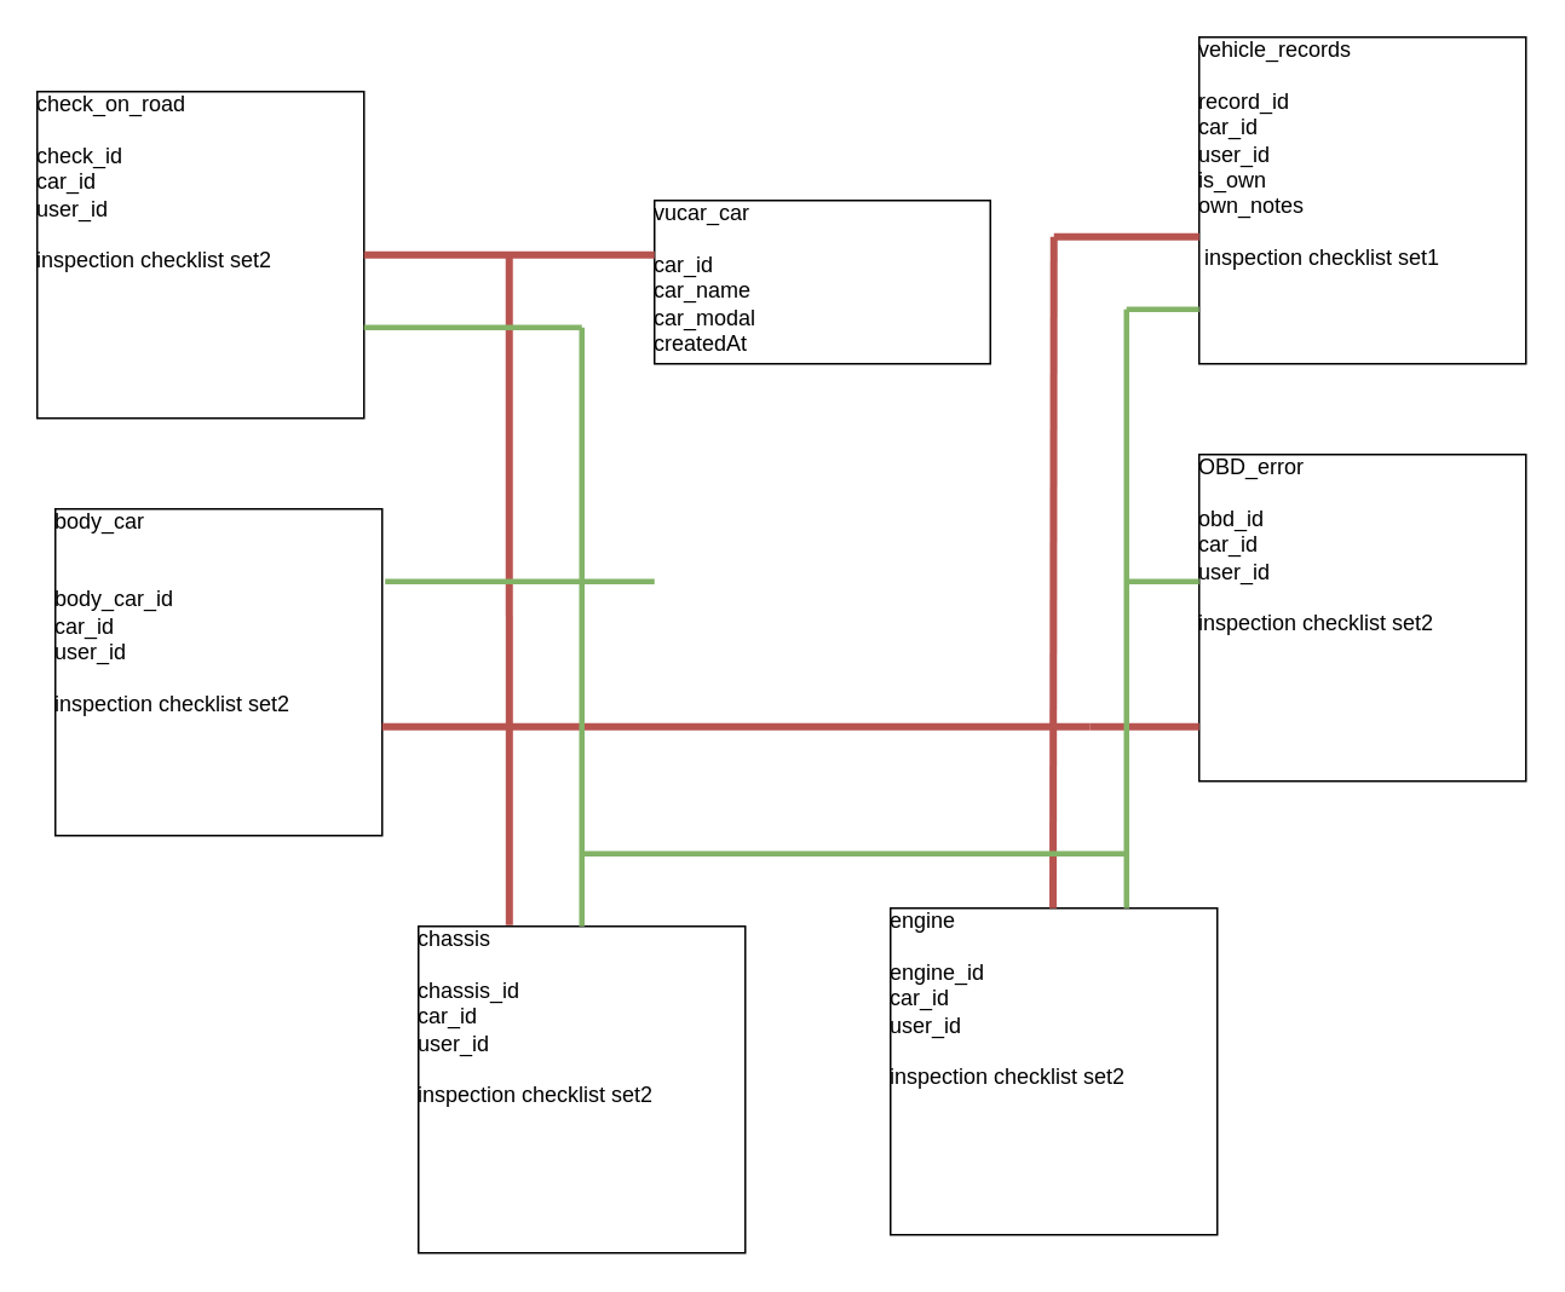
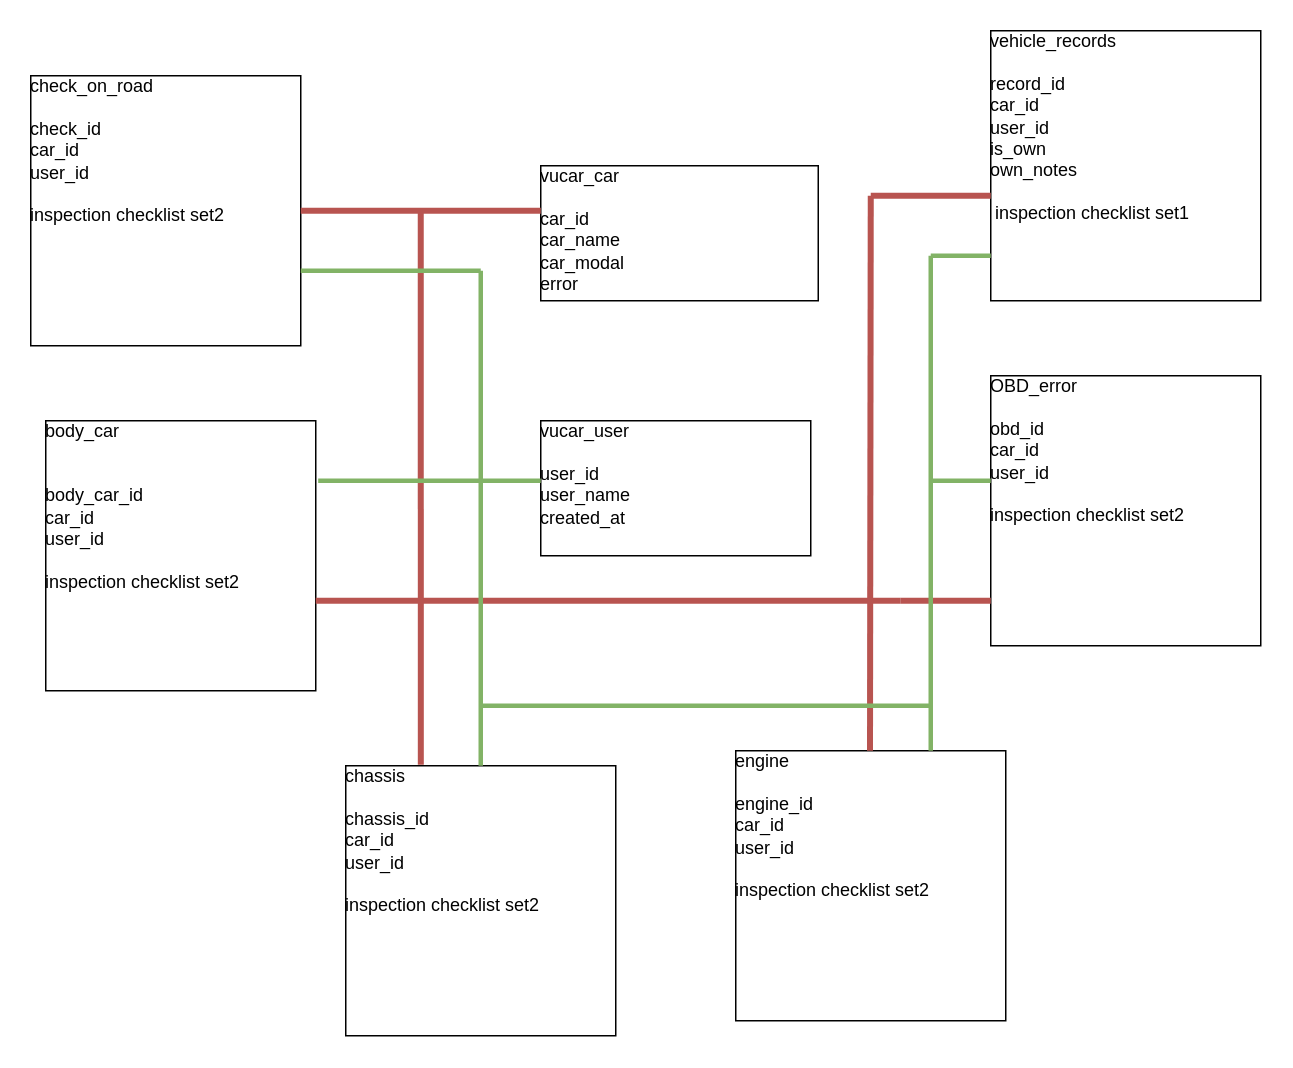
- <mxCell id="3" value="&lt;div&gt;vucar_car&lt;/div&gt;&lt;div&gt;&lt;br&gt;&lt;/div&gt;&lt;div&gt;car_id&lt;/div&gt;&lt;div&gt;car_name&lt;/div&gt;&lt;div&gt;car_modal&lt;/div&gt;&lt;div&gt;createdAt&lt;br&gt;&lt;/div&gt;" style="verticalAlign=top;align=left;overflow=fill;html=1;whiteSpace=wrap;" vertex="1" parent="1"><mxGeometry x="360" y="110" width="185" height="90" as="geometry" /></mxCell>
+ <mxCell id="3" value="&lt;div&gt;vucar_car&lt;/div&gt;&lt;div&gt;&lt;br&gt;&lt;/div&gt;&lt;div&gt;car_id&lt;/div&gt;&lt;div&gt;car_name&lt;/div&gt;&lt;div&gt;car_modal&lt;/div&gt;&lt;div&gt;error&lt;br&gt;&lt;/div&gt;" style="verticalAlign=top;align=left;overflow=fill;html=1;whiteSpace=wrap;" vertex="1" parent="1"><mxGeometry x="360" y="110" width="185" height="90" as="geometry" /></mxCell>
+ <mxCell id="2" value="&lt;div&gt;vucar_user&lt;/div&gt;&lt;div&gt;&lt;br&gt;&lt;/div&gt;&lt;div&gt;user_id&lt;/div&gt;&lt;div&gt;user_name&lt;/div&gt;&lt;div&gt;created_at&lt;/div&gt;&lt;div&gt;&lt;br&gt;&lt;/div&gt;&lt;div&gt;&lt;br&gt;&lt;/div&gt;" style="verticalAlign=top;align=left;overflow=fill;html=1;whiteSpace=wrap;" vertex="1" parent="1"><mxGeometry x="360" y="280" width="180" height="90" as="geometry" /></mxCell>
